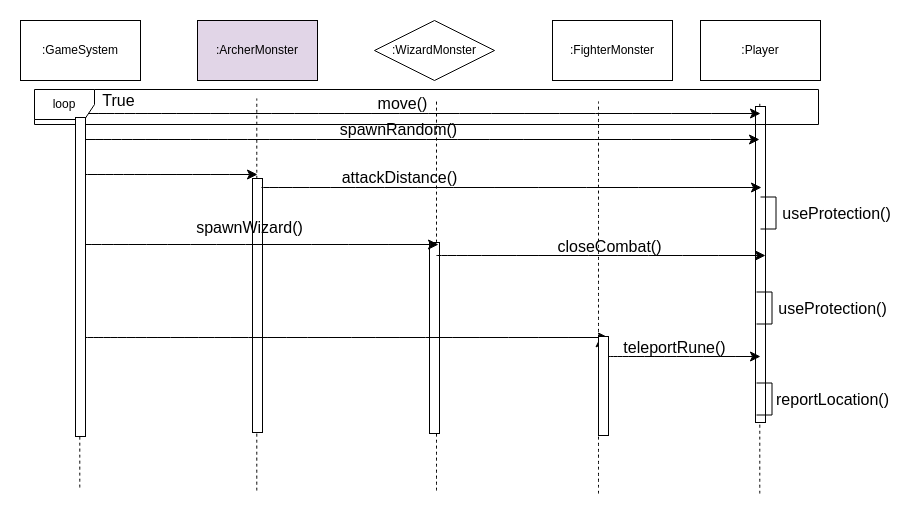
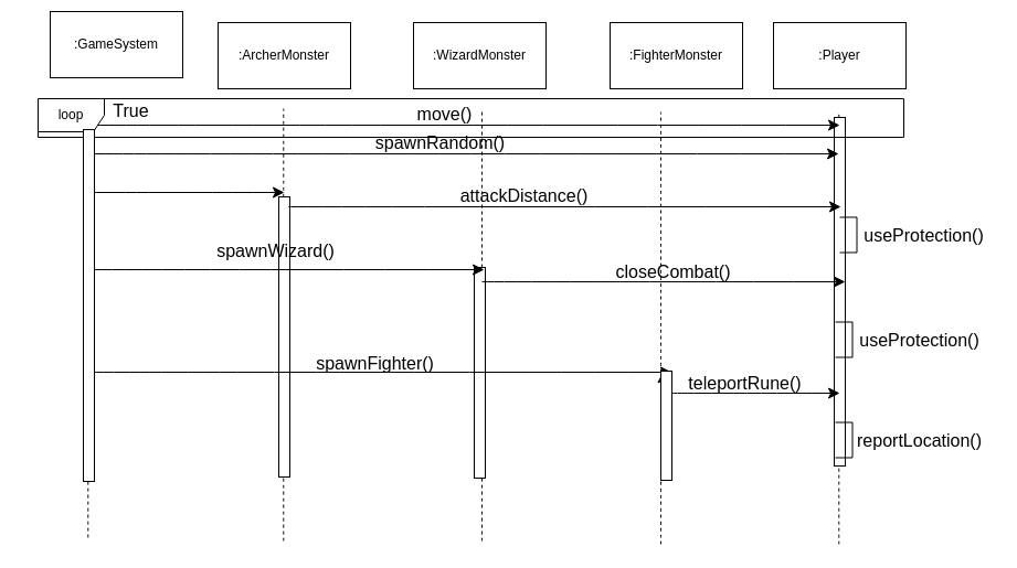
- <mxCell id="7" value=":GameSystem" style="rounded=0;whiteSpace=wrap;html=1;" parent="1" vertex="1"><mxGeometry x="20" y="20" width="120" height="60" as="geometry" /></mxCell>
+ <mxCell id="7" value=":GameSystem" style="rounded=0;whiteSpace=wrap;html=1;" parent="1" vertex="1"><mxGeometry x="45" y="10" width="120" height="60" as="geometry" /></mxCell>
- <mxCell id="6" value=":ArcherMonster" style="rounded=0;whiteSpace=wrap;html=1;fillColor=#e1d5e7;" parent="1" vertex="1"><mxGeometry x="197" y="20" width="120" height="60" as="geometry" /></mxCell>
+ <mxCell id="6" value=":ArcherMonster" style="rounded=0;whiteSpace=wrap;html=1;" parent="1" vertex="1"><mxGeometry x="197" y="20" width="120" height="60" as="geometry" /></mxCell>
- <mxCell id="9" value=":WizardMonster" style="rhombus;whiteSpace=wrap;html=1;" parent="1" vertex="1"><mxGeometry x="374" y="20" width="120" height="60" as="geometry" /></mxCell>
+ <mxCell id="9" value=":WizardMonster" style="rounded=0;whiteSpace=wrap;html=1;" parent="1" vertex="1"><mxGeometry x="374" y="20" width="120" height="60" as="geometry" /></mxCell>
- <mxCell id="25" value="attackDistance()" style="text;html=1;align=center;verticalAlign=middle;resizable=0;points=[];autosize=1;strokeColor=none;fillColor=none;fontSize=16;" parent="1" vertex="1"><mxGeometry x="331.5" y="161.5" width="134" height="31" as="geometry" /></mxCell>
+ <mxCell id="25" value="attackDistance()" style="text;html=1;align=center;verticalAlign=middle;resizable=0;points=[];autosize=1;strokeColor=none;fillColor=none;fontSize=16;" parent="1" vertex="1"><mxGeometry x="406.5" y="161.5" width="134" height="31" as="geometry" /></mxCell>
+ <mxCell id="21" value="spawnFighter()" style="text;html=1;align=center;verticalAlign=middle;resizable=0;points=[];autosize=1;strokeColor=none;fillColor=none;fontSize=16;" parent="1" vertex="1"><mxGeometry x="276" y="313" width="125" height="31" as="geometry" /></mxCell>
